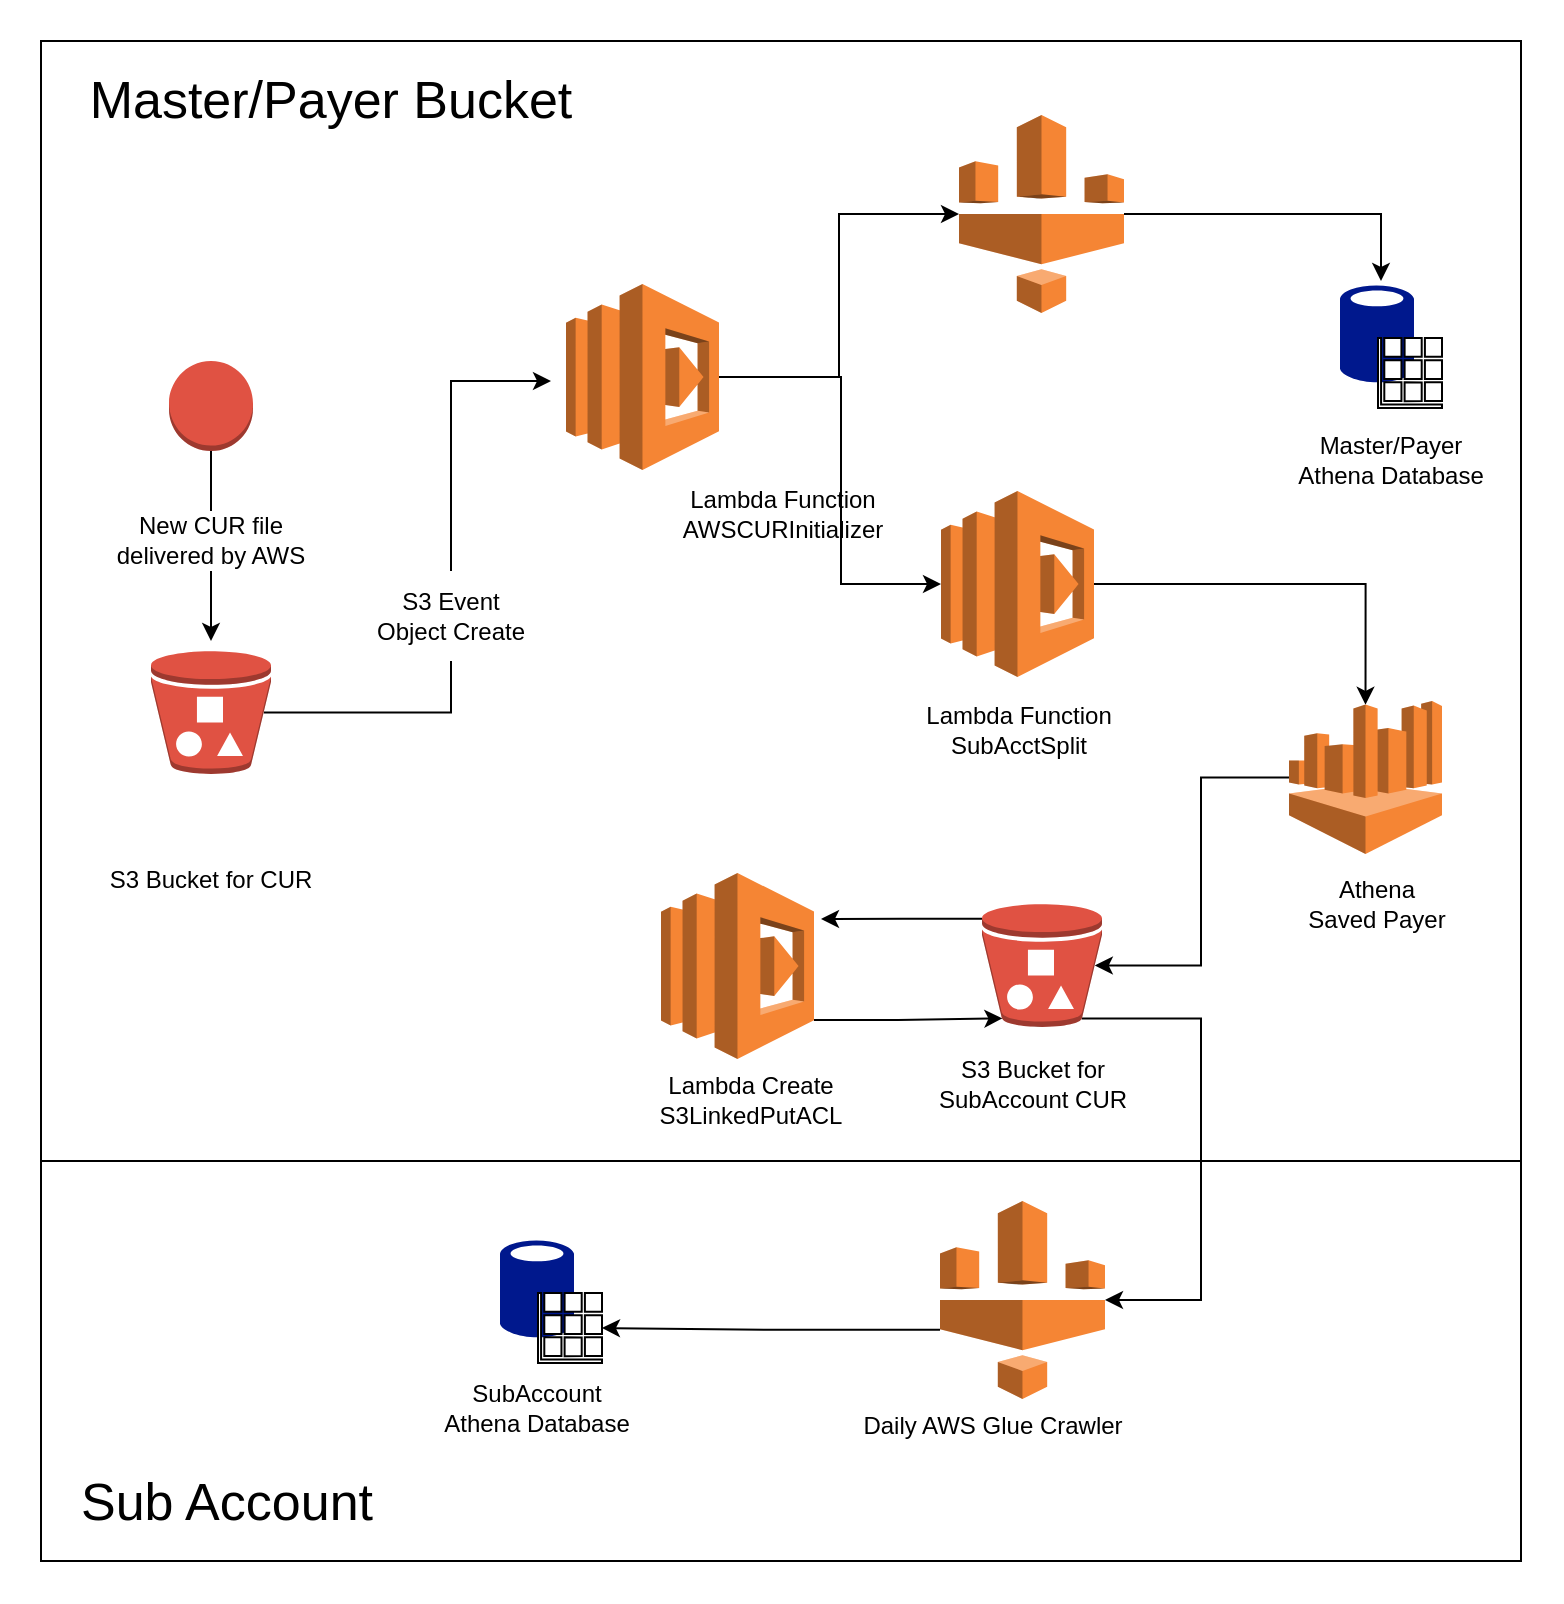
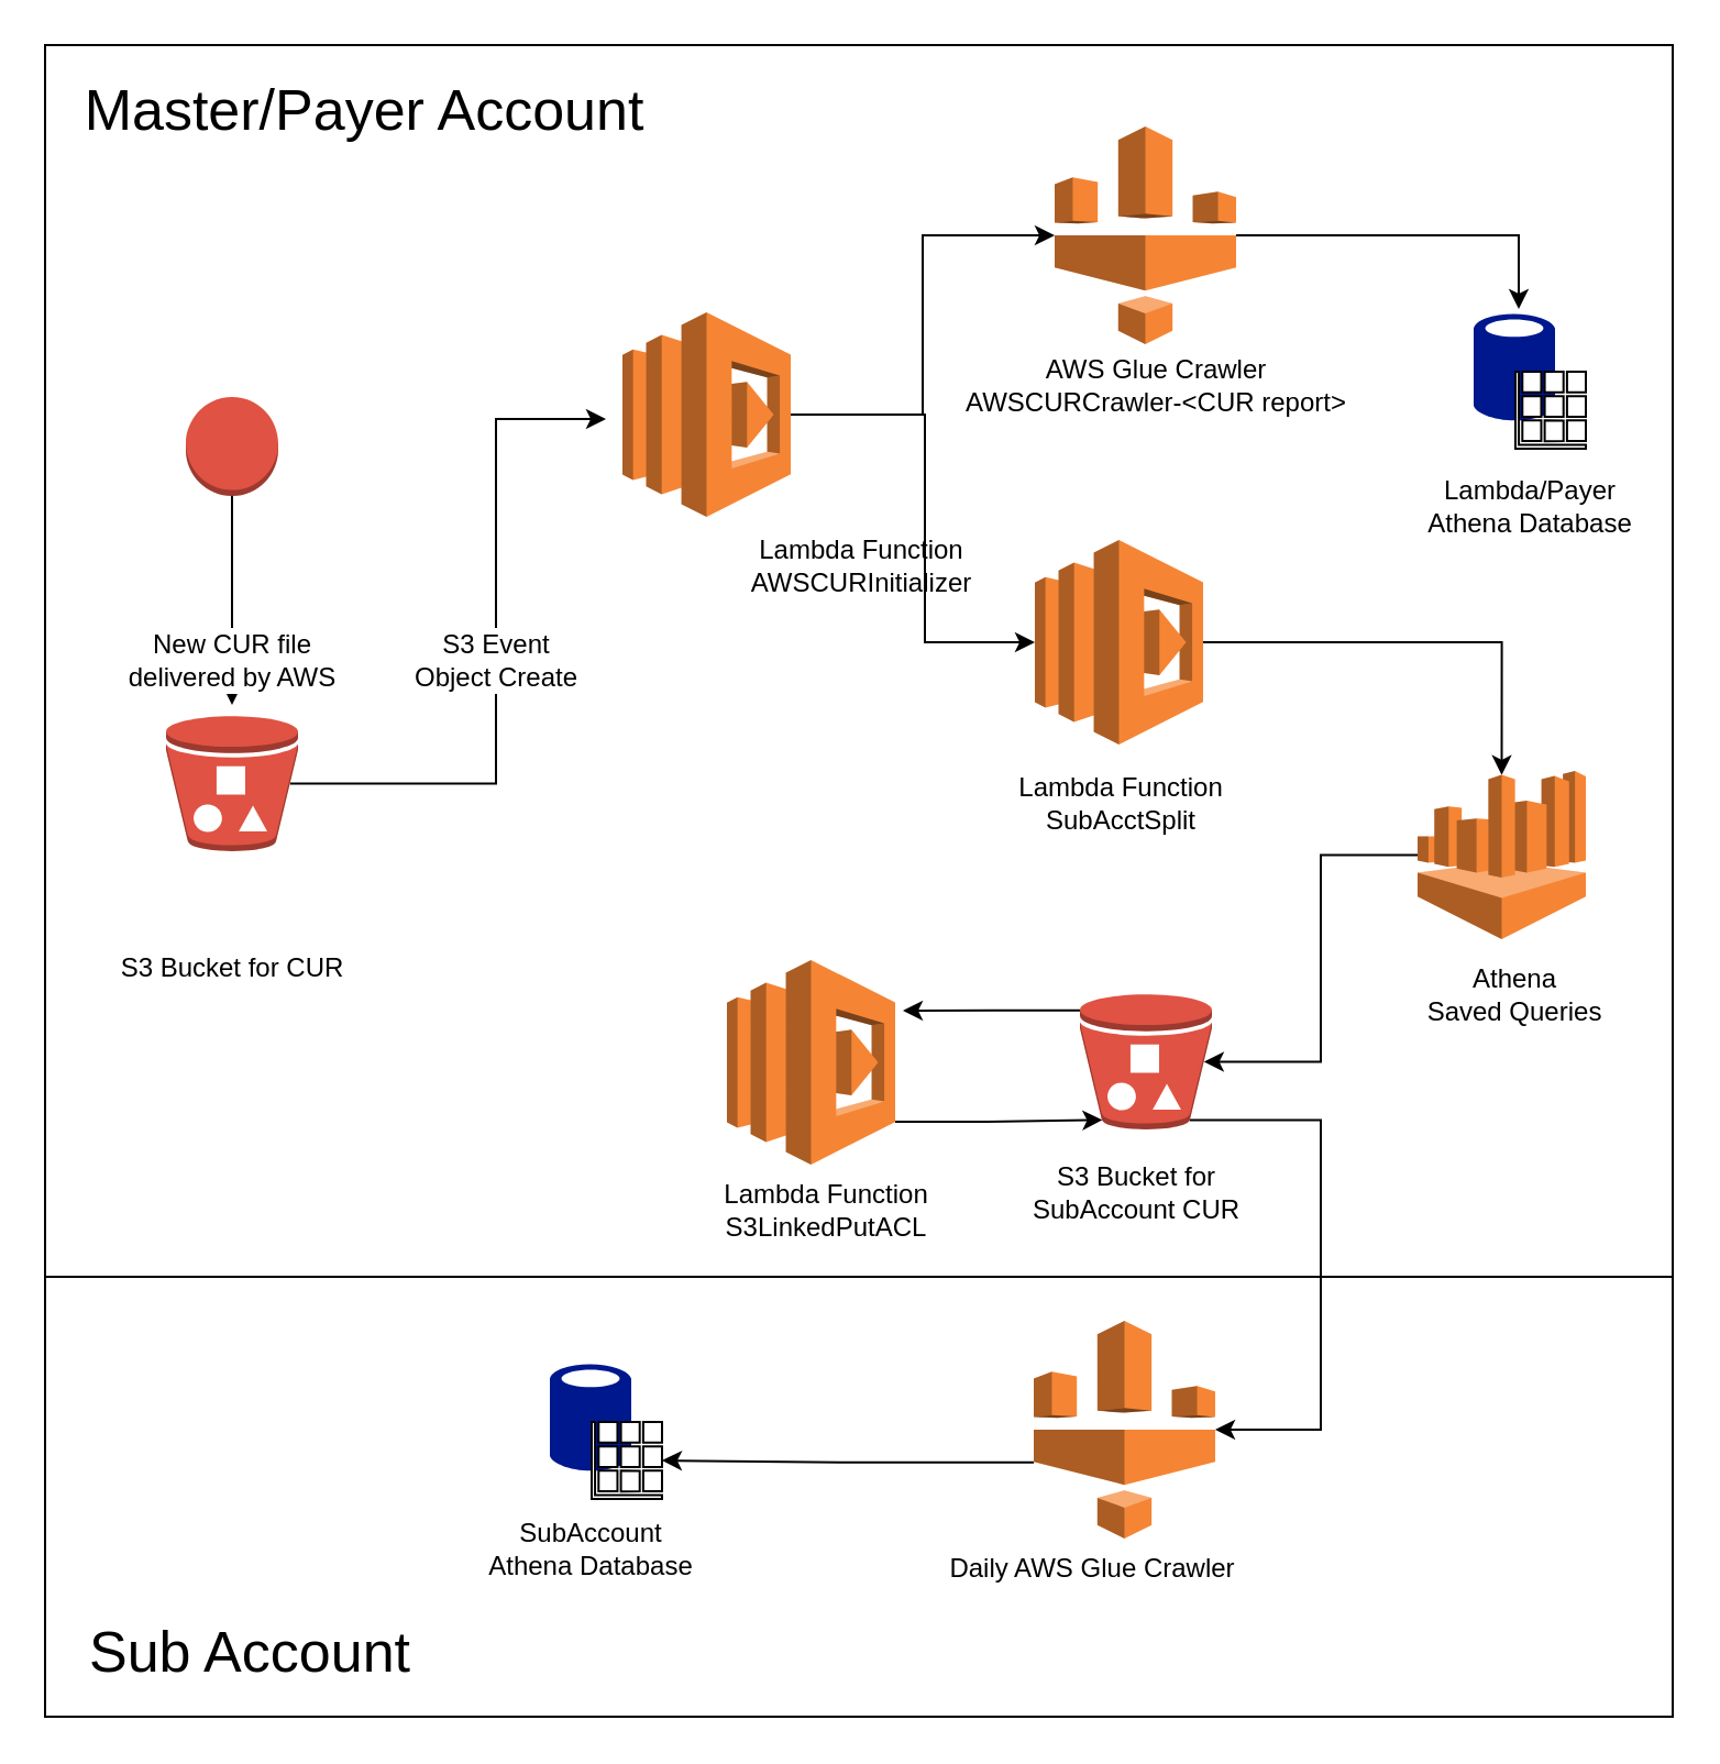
- <mxCell id="41" value="Master/Payer Bucket" style="text;html=1;resizable=0;autosize=1;align=center;verticalAlign=middle;points=[];fillColor=none;strokeColor=none;rounded=0;glass=0;fontSize=26;" parent="1" vertex="1"><mxGeometry x="30" y="30" width="270" height="40" as="geometry" /></mxCell>
+ <mxCell id="41" value="Master/Payer Account" style="text;html=1;resizable=0;autosize=1;align=center;verticalAlign=middle;points=[];fillColor=none;strokeColor=none;rounded=0;glass=0;fontSize=26;" parent="1" vertex="1"><mxGeometry x="30" y="30" width="270" height="40" as="geometry" /></mxCell>
+ <mxCell id="13" value="&lt;div&gt;AWS Glue Crawler&lt;/div&gt;&lt;div&gt;AWSCURCrawler-&amp;lt;CUR report&amp;gt;&lt;br&gt;&lt;/div&gt;" style="text;html=1;resizable=0;autosize=1;align=center;verticalAlign=middle;points=[];fillColor=none;strokeColor=none;rounded=0;" parent="1" vertex="1"><mxGeometry x="430" y="160" width="190" height="30" as="geometry" /></mxCell>
- <mxCell id="26" value="Master/Payer&lt;br&gt;Athena Database" style="text;html=1;resizable=0;autosize=1;align=center;verticalAlign=middle;points=[];fillColor=none;strokeColor=none;rounded=0;" parent="1" vertex="1"><mxGeometry x="640" y="215" width="110" height="30" as="geometry" /></mxCell>
+ <mxCell id="26" value="Lambda/Payer&lt;br&gt;Athena Database" style="text;html=1;resizable=0;autosize=1;align=center;verticalAlign=middle;points=[];fillColor=none;strokeColor=none;rounded=0;" parent="1" vertex="1"><mxGeometry x="640" y="215" width="110" height="30" as="geometry" /></mxCell>
- <mxCell id="19" value="&lt;div&gt;New CUR file &lt;br&gt;&lt;/div&gt;&lt;div&gt;delivered by AWS&lt;/div&gt;" style="text;html=1;resizable=0;autosize=1;align=center;verticalAlign=middle;points=[];fillColor=#ffffff;strokeColor=none;rounded=0;" parent="1" vertex="1"><mxGeometry x="50" y="255" width="110" height="30" as="geometry" /></mxCell>
+ <mxCell id="19" value="&lt;div&gt;New CUR file &lt;br&gt;&lt;/div&gt;&lt;div&gt;delivered by AWS&lt;/div&gt;" style="text;html=1;resizable=0;autosize=1;align=center;verticalAlign=middle;points=[];fillColor=#ffffff;strokeColor=none;rounded=0;" parent="1" vertex="1"><mxGeometry x="50" y="285" width="110" height="30" as="geometry" /></mxCell>
- <mxCell id="14" value="&lt;div&gt;S3 Event&lt;/div&gt;&lt;div&gt;Object Create&lt;br&gt;&lt;/div&gt;" style="text;html=1;resizable=0;autosize=1;align=center;verticalAlign=middle;points=[];fillColor=#ffffff;strokeColor=none;rounded=0;" parent="1" vertex="1"><mxGeometry x="180" y="285" width="90" height="45" as="geometry" /></mxCell>
+ <mxCell id="14" value="&lt;div&gt;S3 Event&lt;/div&gt;&lt;div&gt;Object Create&lt;br&gt;&lt;/div&gt;" style="text;html=1;resizable=0;autosize=1;align=center;verticalAlign=middle;points=[];fillColor=#ffffff;strokeColor=none;rounded=0;" parent="1" vertex="1"><mxGeometry x="180" y="285" width="90" height="30" as="geometry" /></mxCell>
- <mxCell id="15" value="&lt;div&gt;Athena&lt;/div&gt;&lt;div&gt;Saved Payer&lt;br&gt;&lt;/div&gt;" style="text;html=1;resizable=0;autosize=1;align=center;verticalAlign=middle;points=[];fillColor=none;strokeColor=none;rounded=0;" parent="1" vertex="1"><mxGeometry x="638" y="436.5" width="100" height="30" as="geometry" /></mxCell>
+ <mxCell id="15" value="&lt;div&gt;Athena&lt;/div&gt;&lt;div&gt;Saved Queries&lt;br&gt;&lt;/div&gt;" style="text;html=1;resizable=0;autosize=1;align=center;verticalAlign=middle;points=[];fillColor=none;strokeColor=none;rounded=0;" parent="1" vertex="1"><mxGeometry x="638" y="436.5" width="100" height="30" as="geometry" /></mxCell>
- <mxCell id="33" value="&lt;div&gt;Lambda Create&lt;/div&gt;&lt;div&gt;S3LinkedPutACL&lt;/div&gt;" style="text;html=1;resizable=0;autosize=1;align=center;verticalAlign=middle;points=[];fillColor=none;strokeColor=none;rounded=0;" parent="1" vertex="1"><mxGeometry x="320" y="535" width="110" height="30" as="geometry" /></mxCell>
+ <mxCell id="33" value="&lt;div&gt;Lambda Function&lt;/div&gt;&lt;div&gt;S3LinkedPutACL&lt;/div&gt;" style="text;html=1;resizable=0;autosize=1;align=center;verticalAlign=middle;points=[];fillColor=none;strokeColor=none;rounded=0;" parent="1" vertex="1"><mxGeometry x="320" y="535" width="110" height="30" as="geometry" /></mxCell>
